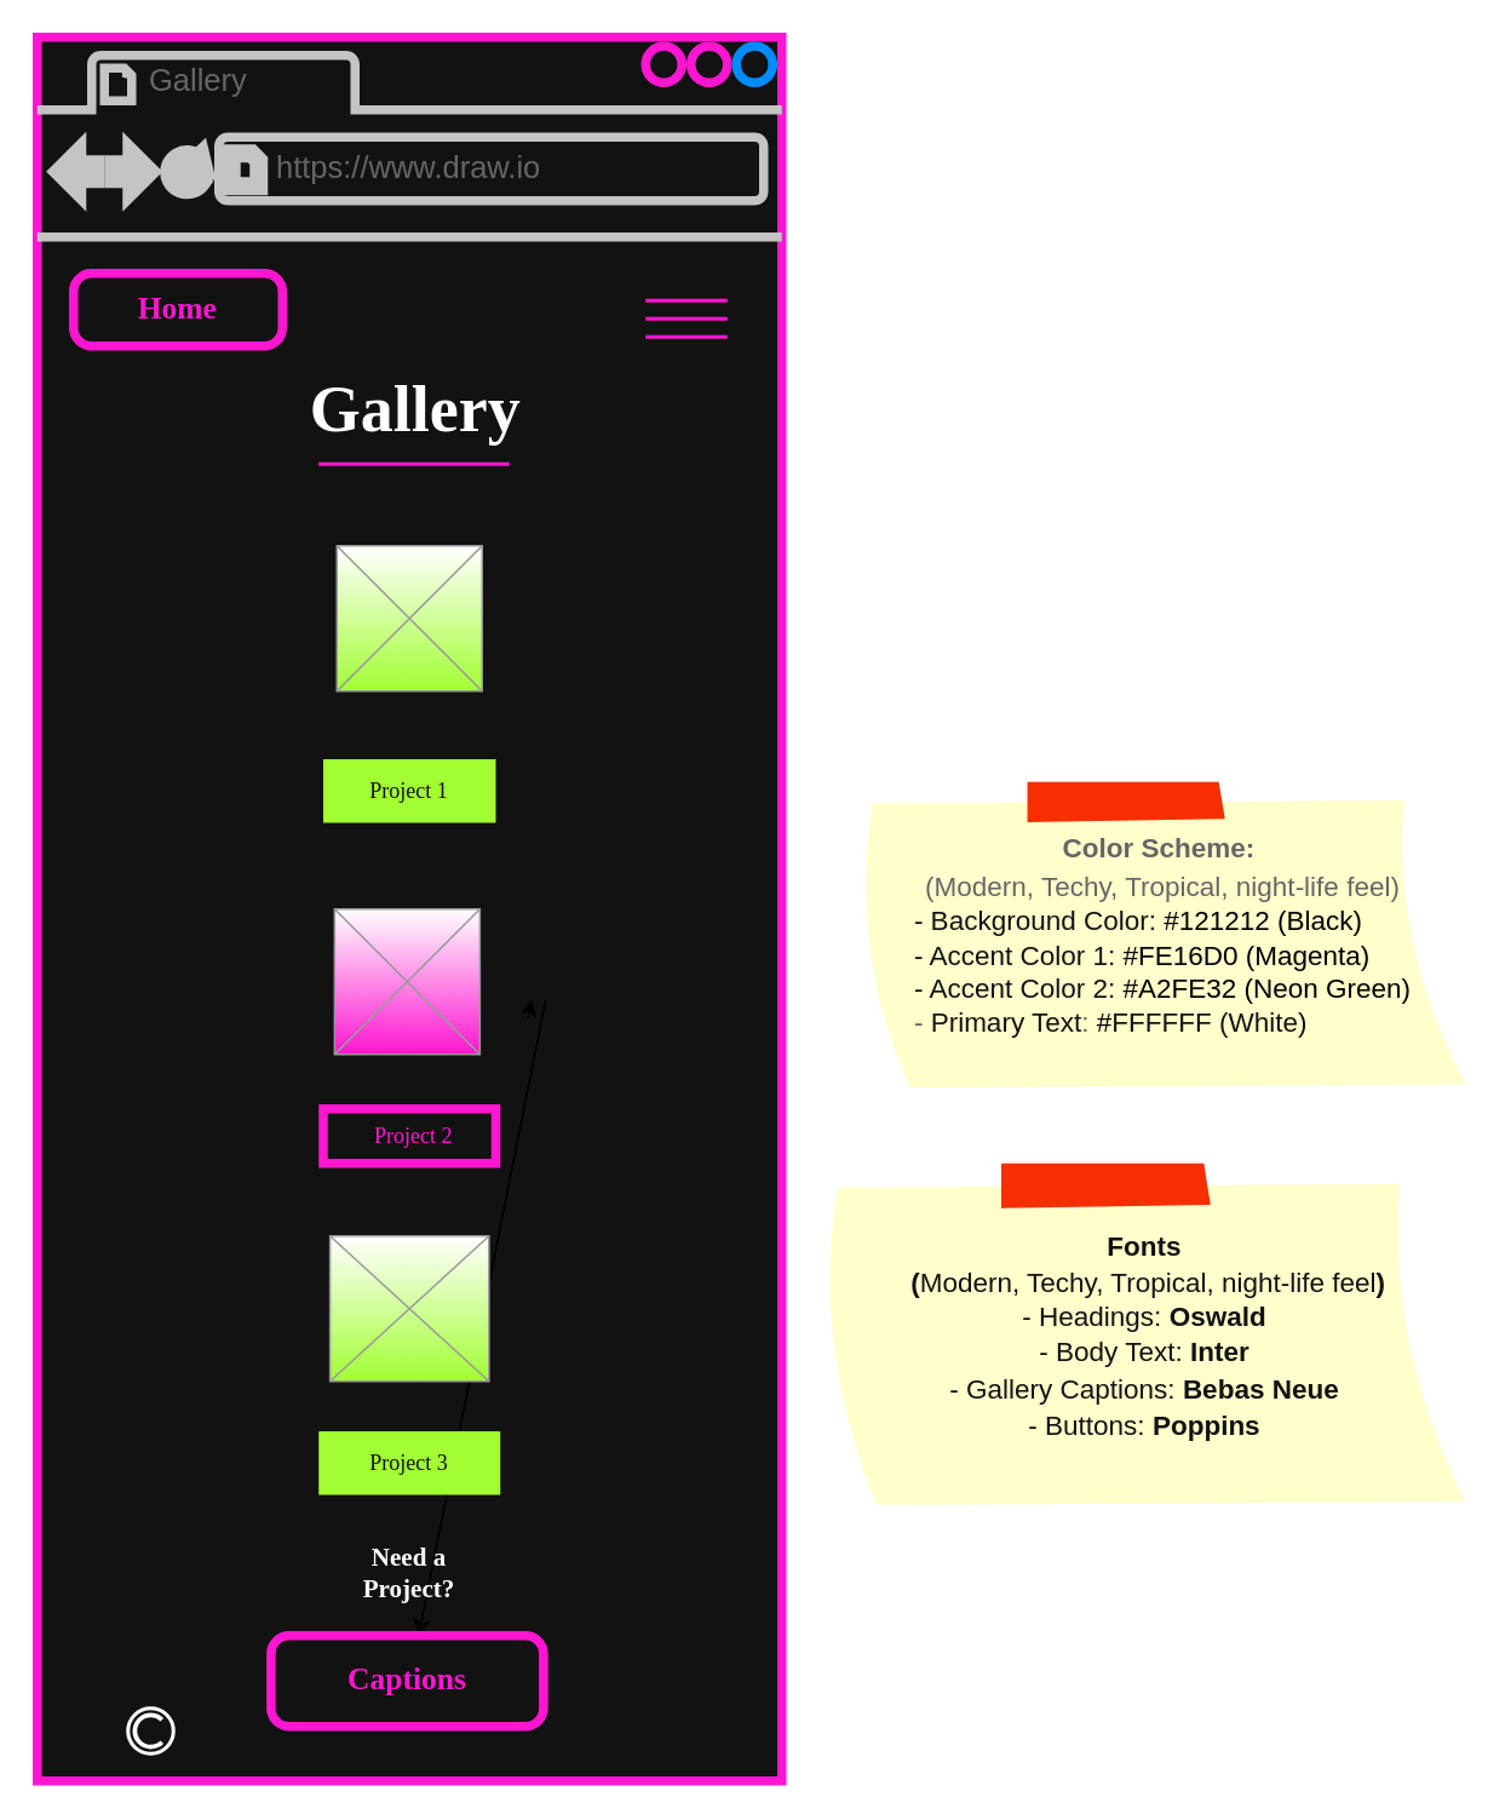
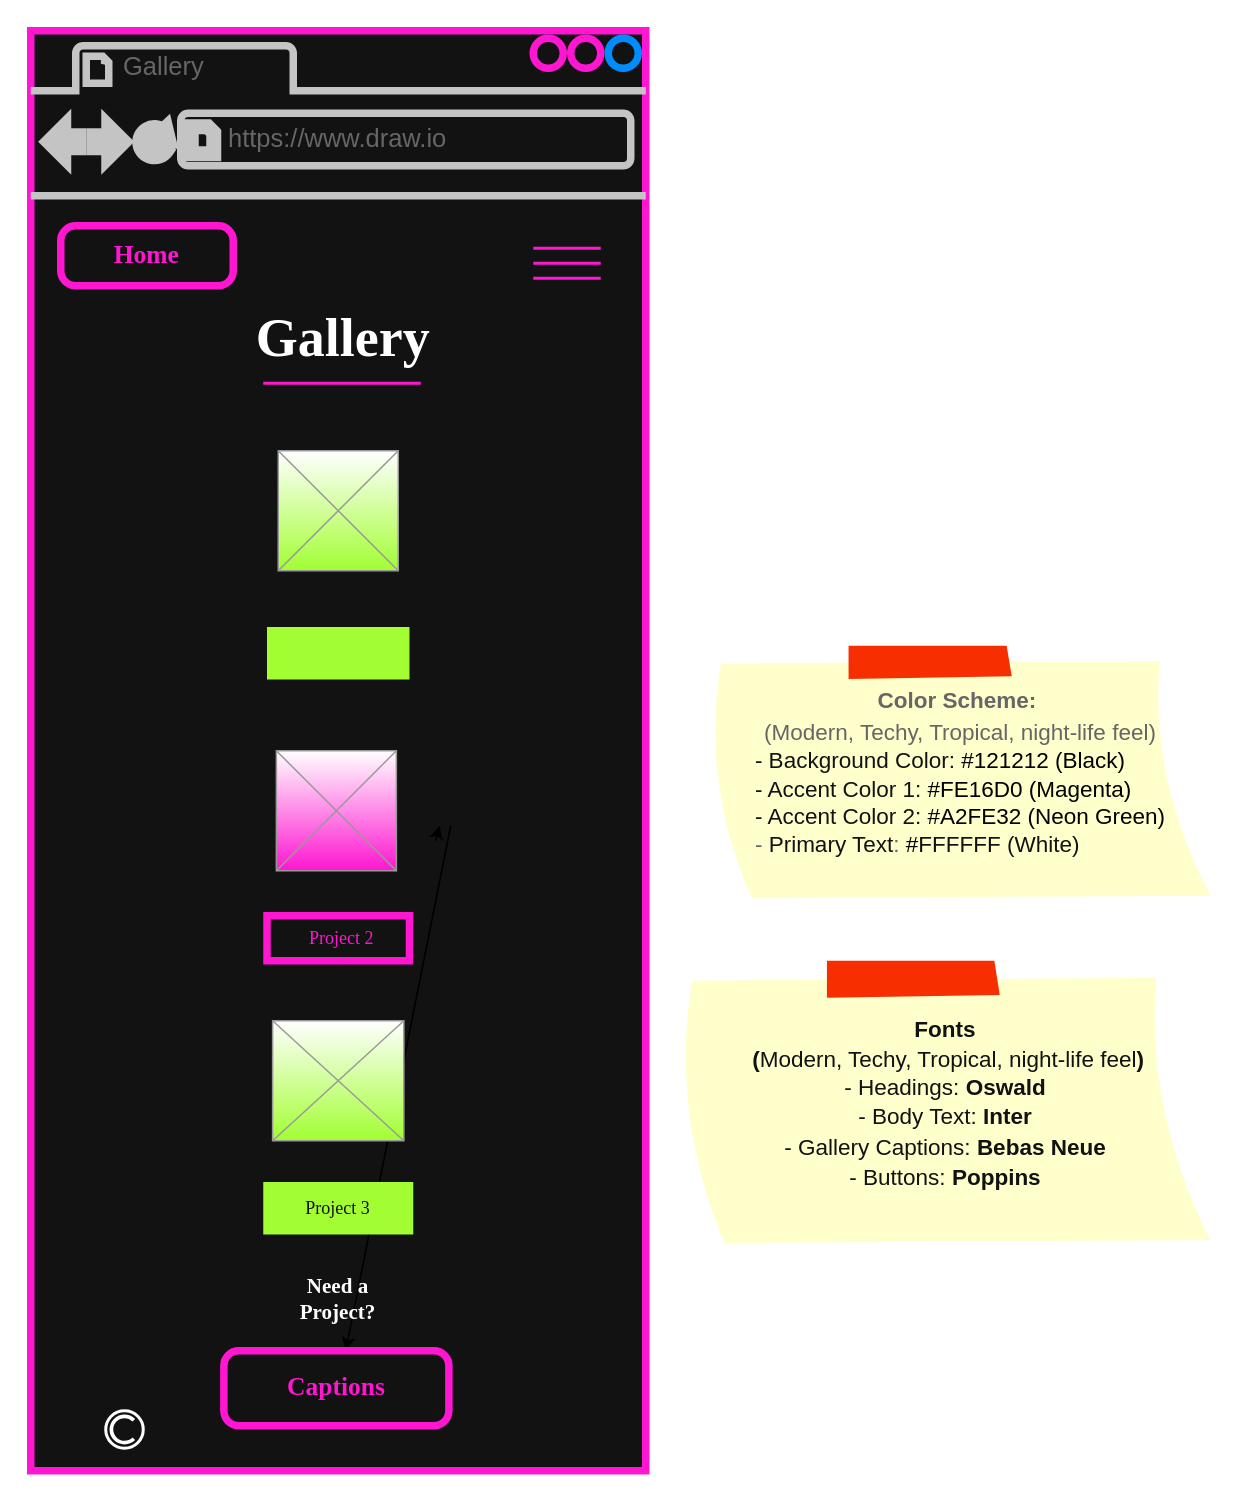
- <mxCell id="13" value="&lt;font style=&quot;color: rgb(18, 18, 18);&quot; face=&quot;Poppins&quot;&gt;Project 1&lt;/font&gt;" style="text;html=1;align=center;verticalAlign=middle;whiteSpace=wrap;rounded=0;" parent="2" vertex="1"><mxGeometry x="168.12" y="400" width="73.75" height="30" as="geometry" /></mxCell>
